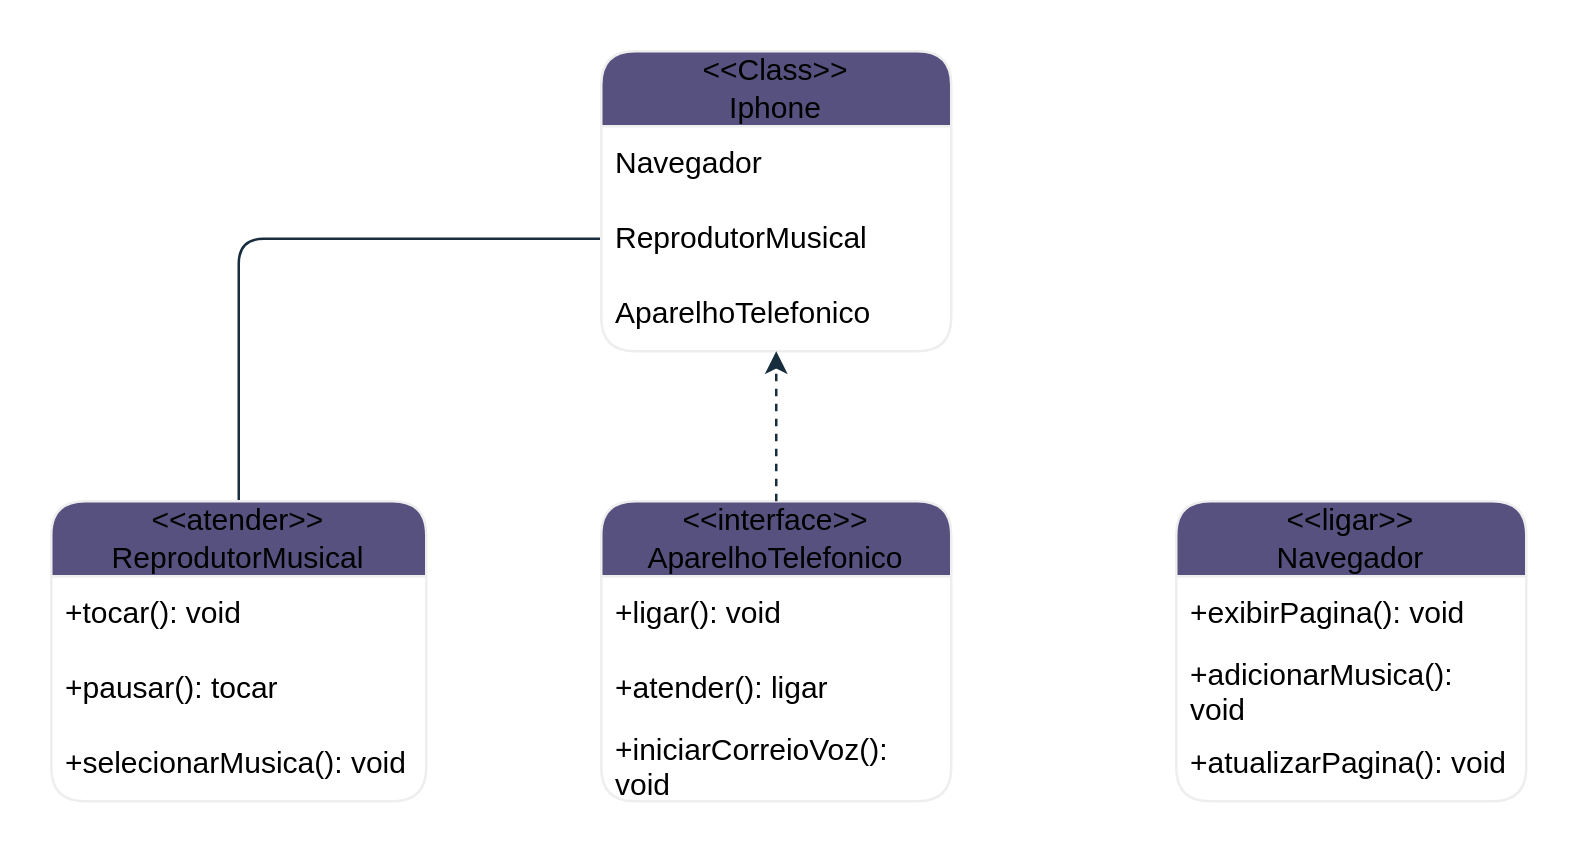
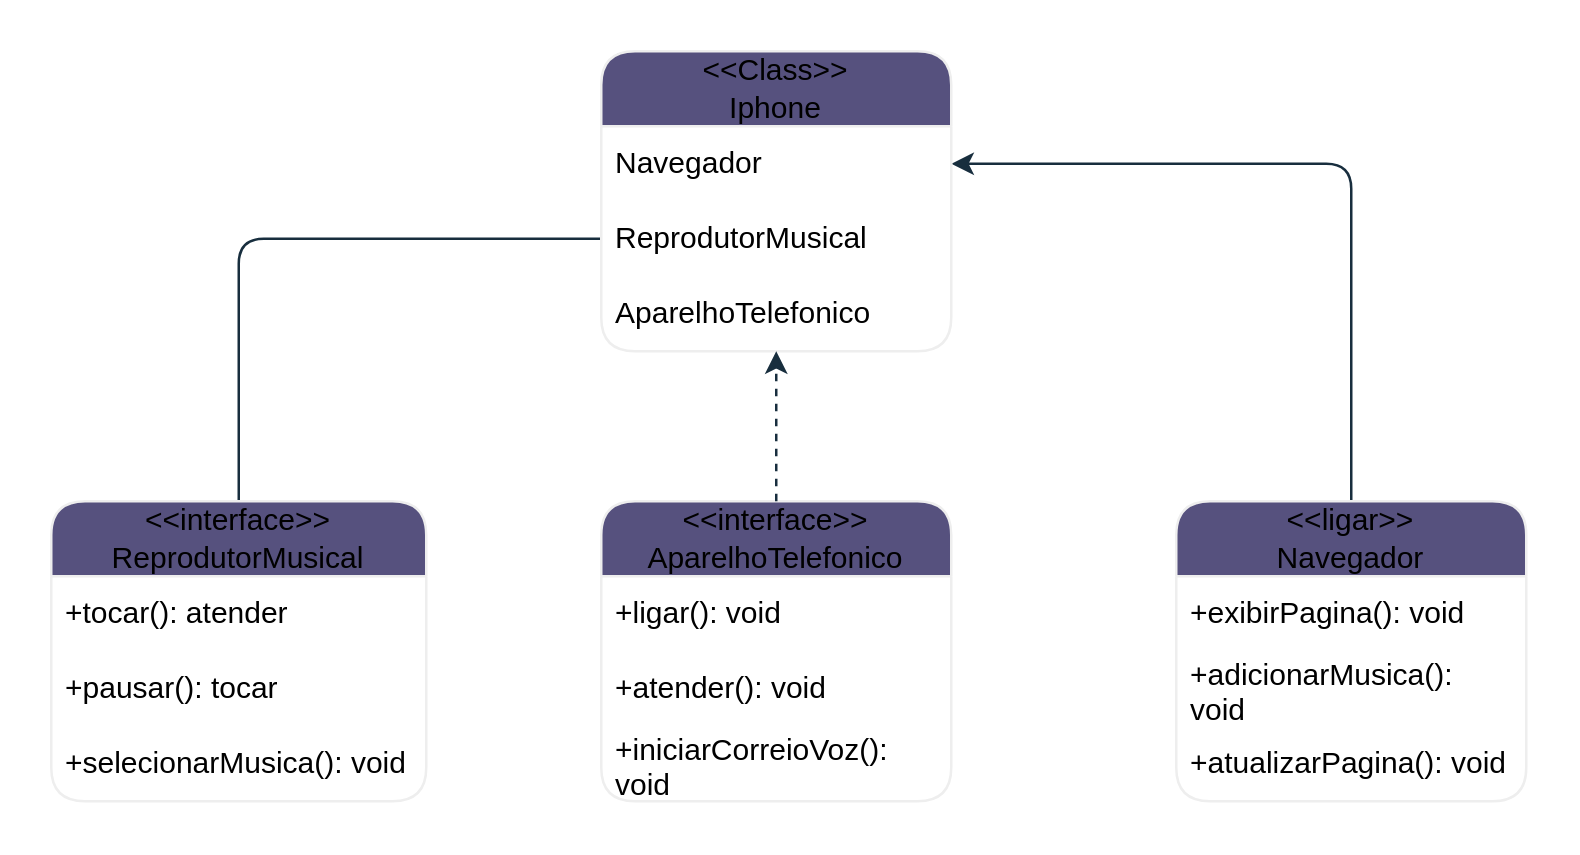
+ <mxCell id="2" style="edgeStyle=orthogonalEdgeStyle;rounded=1;orthogonalLoop=1;jettySize=auto;html=1;labelBackgroundColor=none;fontColor=default;strokeColor=#182E3E;" edge="1" parent="1" source="3" target="17"><mxGeometry relative="1" as="geometry" /></mxCell>
- <mxCell id="12" value="&amp;lt;&amp;lt;atender&amp;gt;&amp;gt;&lt;br style=&quot;border-color: var(--border-color);&quot;&gt;ReprodutorMusical" style="swimlane;fontStyle=0;childLayout=stackLayout;horizontal=1;startSize=30;horizontalStack=0;resizeParent=1;resizeParentMax=0;resizeLast=0;collapsible=1;marginBottom=0;whiteSpace=wrap;html=1;rounded=1;labelBackgroundColor=none;fillColor=#56517E;strokeColor=#EEEEEE;fontColor=default;" vertex="1" parent="1"><mxGeometry x="20" y="200" width="150" height="120" as="geometry" /></mxCell>
+ <mxCell id="12" value="&amp;lt;&amp;lt;interface&amp;gt;&amp;gt;&lt;br style=&quot;border-color: var(--border-color);&quot;&gt;ReprodutorMusical" style="swimlane;fontStyle=0;childLayout=stackLayout;horizontal=1;startSize=30;horizontalStack=0;resizeParent=1;resizeParentMax=0;resizeLast=0;collapsible=1;marginBottom=0;whiteSpace=wrap;html=1;rounded=1;labelBackgroundColor=none;fillColor=#56517E;strokeColor=#EEEEEE;fontColor=default;" vertex="1" parent="1"><mxGeometry x="20" y="200" width="150" height="120" as="geometry" /></mxCell>
- <mxCell id="13" value="+tocar(): void" style="text;strokeColor=none;fillColor=none;align=left;verticalAlign=middle;spacingLeft=4;spacingRight=4;overflow=hidden;points=[[0,0.5],[1,0.5]];portConstraint=eastwest;rotatable=0;whiteSpace=wrap;html=1;rounded=1;labelBackgroundColor=none;fontColor=default;" vertex="1" parent="12"><mxGeometry y="30" width="150" height="30" as="geometry" /></mxCell>
+ <mxCell id="13" value="+tocar(): atender" style="text;strokeColor=none;fillColor=none;align=left;verticalAlign=middle;spacingLeft=4;spacingRight=4;overflow=hidden;points=[[0,0.5],[1,0.5]];portConstraint=eastwest;rotatable=0;whiteSpace=wrap;html=1;rounded=1;labelBackgroundColor=none;fontColor=default;" vertex="1" parent="12"><mxGeometry y="30" width="150" height="30" as="geometry" /></mxCell>
- <mxCell id="9" value="+atender(): ligar" style="text;strokeColor=none;fillColor=none;align=left;verticalAlign=middle;spacingLeft=4;spacingRight=4;overflow=hidden;points=[[0,0.5],[1,0.5]];portConstraint=eastwest;rotatable=0;whiteSpace=wrap;html=1;rounded=1;labelBackgroundColor=none;fontColor=default;" vertex="1" parent="7"><mxGeometry y="60" width="140" height="30" as="geometry" /></mxCell>
+ <mxCell id="9" value="+atender(): void" style="text;strokeColor=none;fillColor=none;align=left;verticalAlign=middle;spacingLeft=4;spacingRight=4;overflow=hidden;points=[[0,0.5],[1,0.5]];portConstraint=eastwest;rotatable=0;whiteSpace=wrap;html=1;rounded=1;labelBackgroundColor=none;fontColor=default;" vertex="1" parent="7"><mxGeometry y="60" width="140" height="30" as="geometry" /></mxCell>
